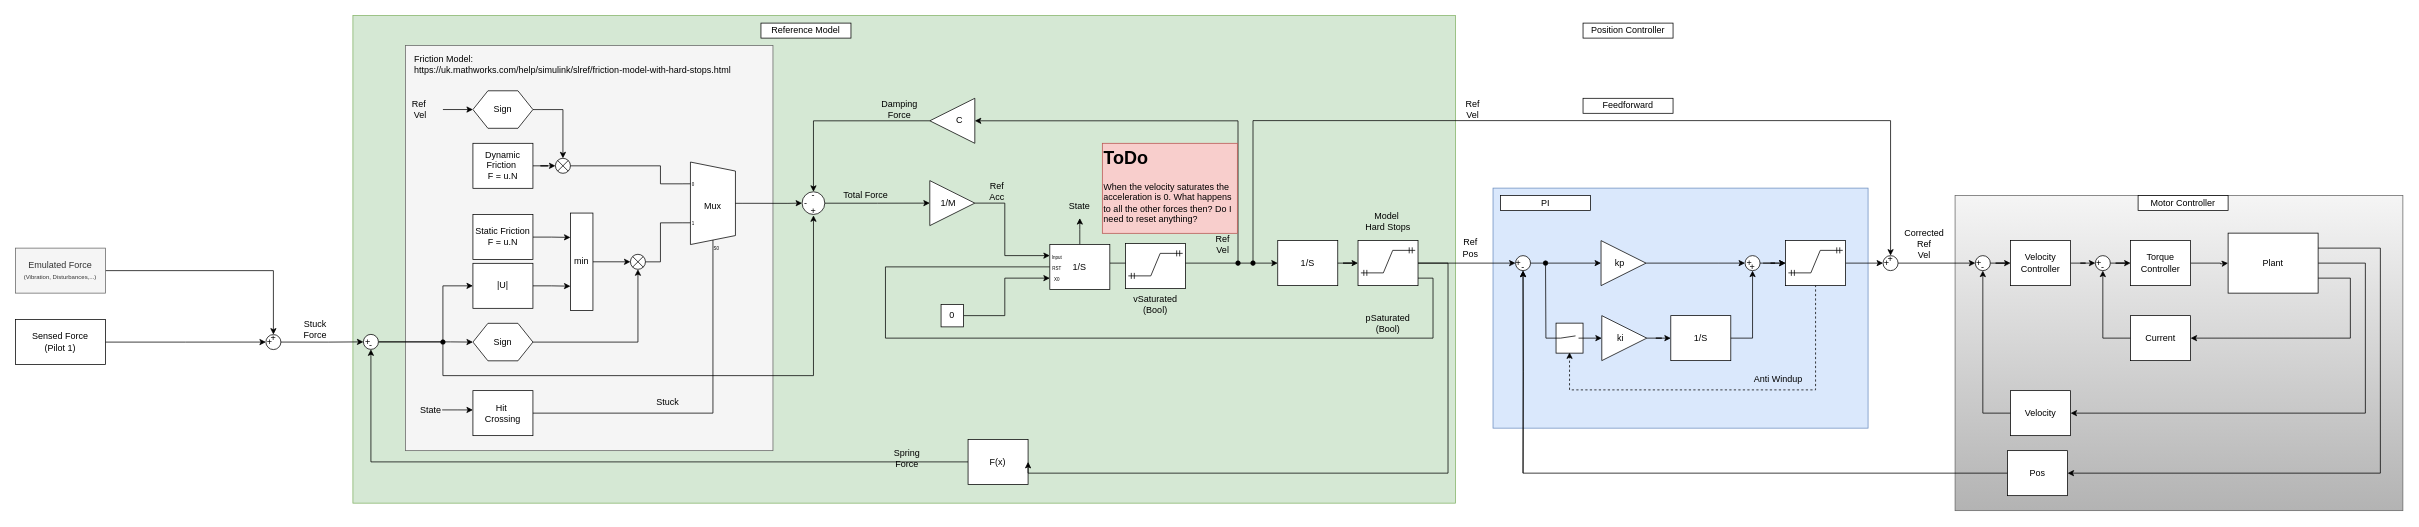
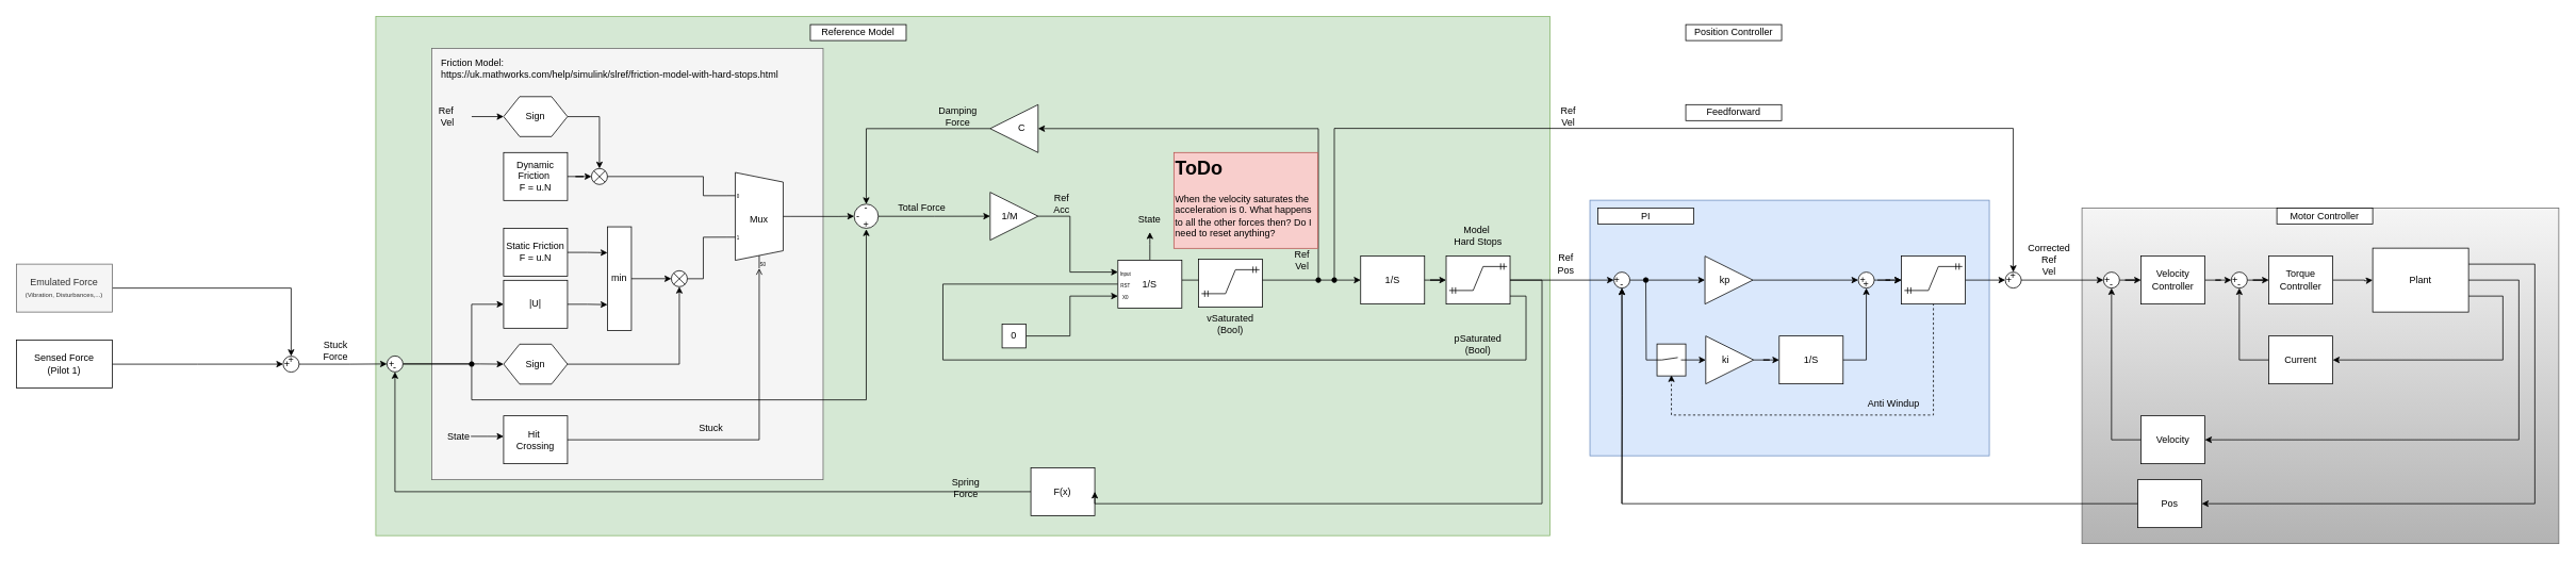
- <mxCell id="154" style="edgeStyle=orthogonalEdgeStyle;rounded=0;orthogonalLoop=1;jettySize=auto;html=1;entryX=0.375;entryY=1;entryDx=10;entryDy=0;entryPerimeter=0;endArrow=none;endFill=0;" parent="1" source="106" target="109" edge="1"><mxGeometry relative="1" as="geometry" /></mxCell>
+ <mxCell id="154" style="edgeStyle=orthogonalEdgeStyle;rounded=0;orthogonalLoop=1;jettySize=auto;html=1;entryX=0.375;entryY=1;entryDx=10;entryDy=0;entryPerimeter=0;endArrow=open;endFill=0;" parent="1" source="106" target="109" edge="1"><mxGeometry relative="1" as="geometry" /></mxCell>
